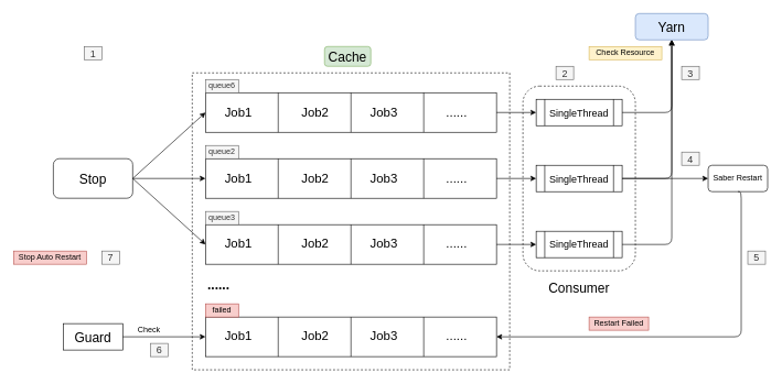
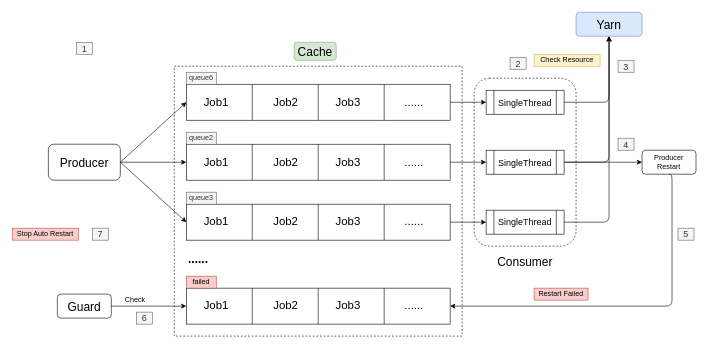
- <mxCell id="49" value="Check Resource" style="text;html=1;strokeColor=#d6b656;fillColor=#fff2cc;align=center;verticalAlign=middle;whiteSpace=wrap;rounded=0;" parent="1" vertex="1"><mxGeometry x="890" y="70" width="110" height="20" as="geometry" /></mxCell>
+ <mxCell id="49" value="Check Resource" style="text;html=1;strokeColor=#d6b656;fillColor=#fff2cc;align=center;verticalAlign=middle;whiteSpace=wrap;rounded=0;" parent="1" vertex="1"><mxGeometry x="890" y="90" width="110" height="20" as="geometry" /></mxCell>
- <mxCell id="71" value="&lt;font style=&quot;font-size: 15px&quot;&gt;2&lt;/font&gt;" style="text;html=1;fillColor=#f5f5f5;align=center;verticalAlign=middle;whiteSpace=wrap;rounded=0;strokeColor=#666666;fontColor=#333333;" parent="1" vertex="1"><mxGeometry x="840" y="100" width="26.67" height="20" as="geometry" /></mxCell>
+ <mxCell id="71" value="&lt;font style=&quot;font-size: 15px&quot;&gt;2&lt;/font&gt;" style="text;html=1;fillColor=#f5f5f5;align=center;verticalAlign=middle;whiteSpace=wrap;rounded=0;strokeColor=#666666;fontColor=#333333;" parent="1" vertex="1"><mxGeometry x="850" y="95" width="26.67" height="20" as="geometry" /></mxCell>
- <mxCell id="4" value="&lt;font style=&quot;font-size: 20px&quot;&gt;Stop&lt;/font&gt;" style="rounded=1;whiteSpace=wrap;html=1;" parent="1" vertex="1"><mxGeometry x="80" y="240" width="120" height="60" as="geometry" /></mxCell>
+ <mxCell id="4" value="&lt;font style=&quot;font-size: 20px&quot;&gt;Producer&lt;/font&gt;" style="rounded=1;whiteSpace=wrap;html=1;" parent="1" vertex="1"><mxGeometry x="80" y="240" width="120" height="60" as="geometry" /></mxCell>
- <mxCell id="51" value="Saber Restart" style="rounded=1;whiteSpace=wrap;html=1;" parent="1" vertex="1"><mxGeometry x="1070" y="250" width="90" height="40" as="geometry" /></mxCell>
+ <mxCell id="51" value="Producer Restart" style="rounded=1;whiteSpace=wrap;html=1;" parent="1" vertex="1"><mxGeometry x="1070" y="250" width="90" height="40" as="geometry" /></mxCell>
- <mxCell id="65" value="&lt;font style=&quot;font-size: 20px&quot;&gt;Guard&lt;/font&gt;" style="whiteSpace=wrap;html=1;rounded=0;" parent="1" vertex="1"><mxGeometry x="95" y="490" width="90" height="40" as="geometry" /></mxCell>
+ <mxCell id="65" value="&lt;font style=&quot;font-size: 20px&quot;&gt;Guard&lt;/font&gt;" style="rounded=1;whiteSpace=wrap;html=1;" parent="1" vertex="1"><mxGeometry x="95" y="490" width="90" height="40" as="geometry" /></mxCell>
